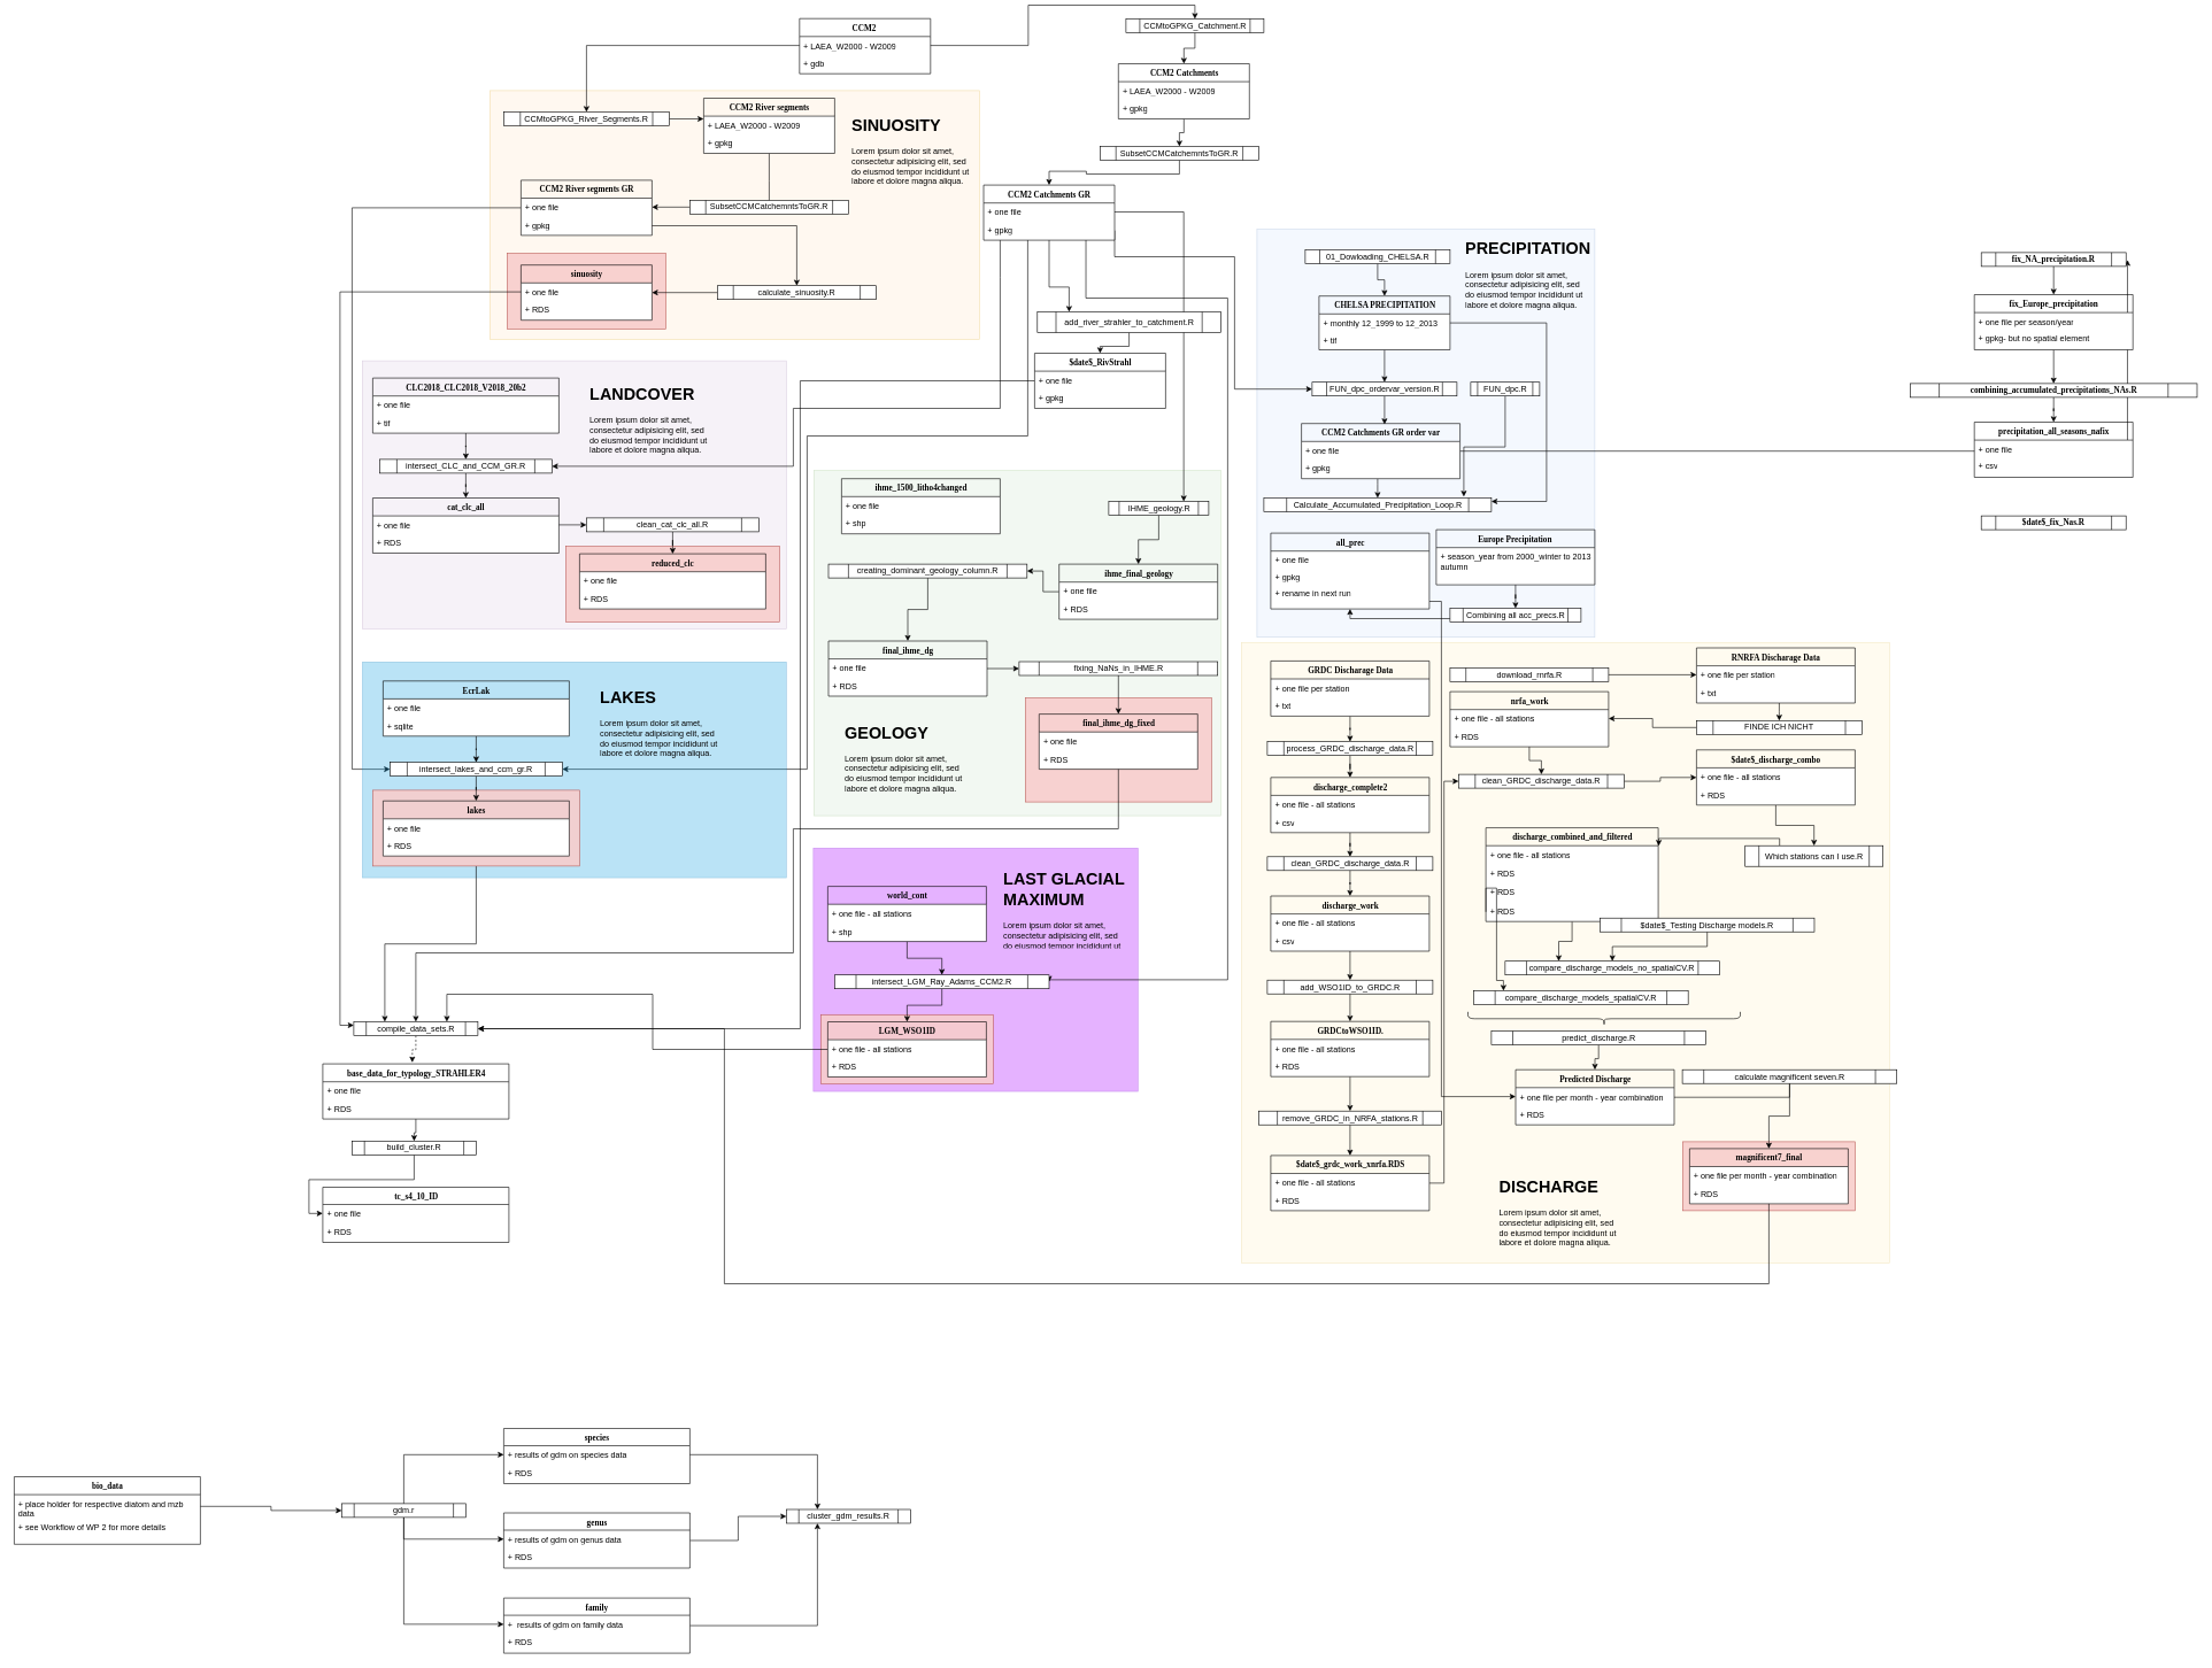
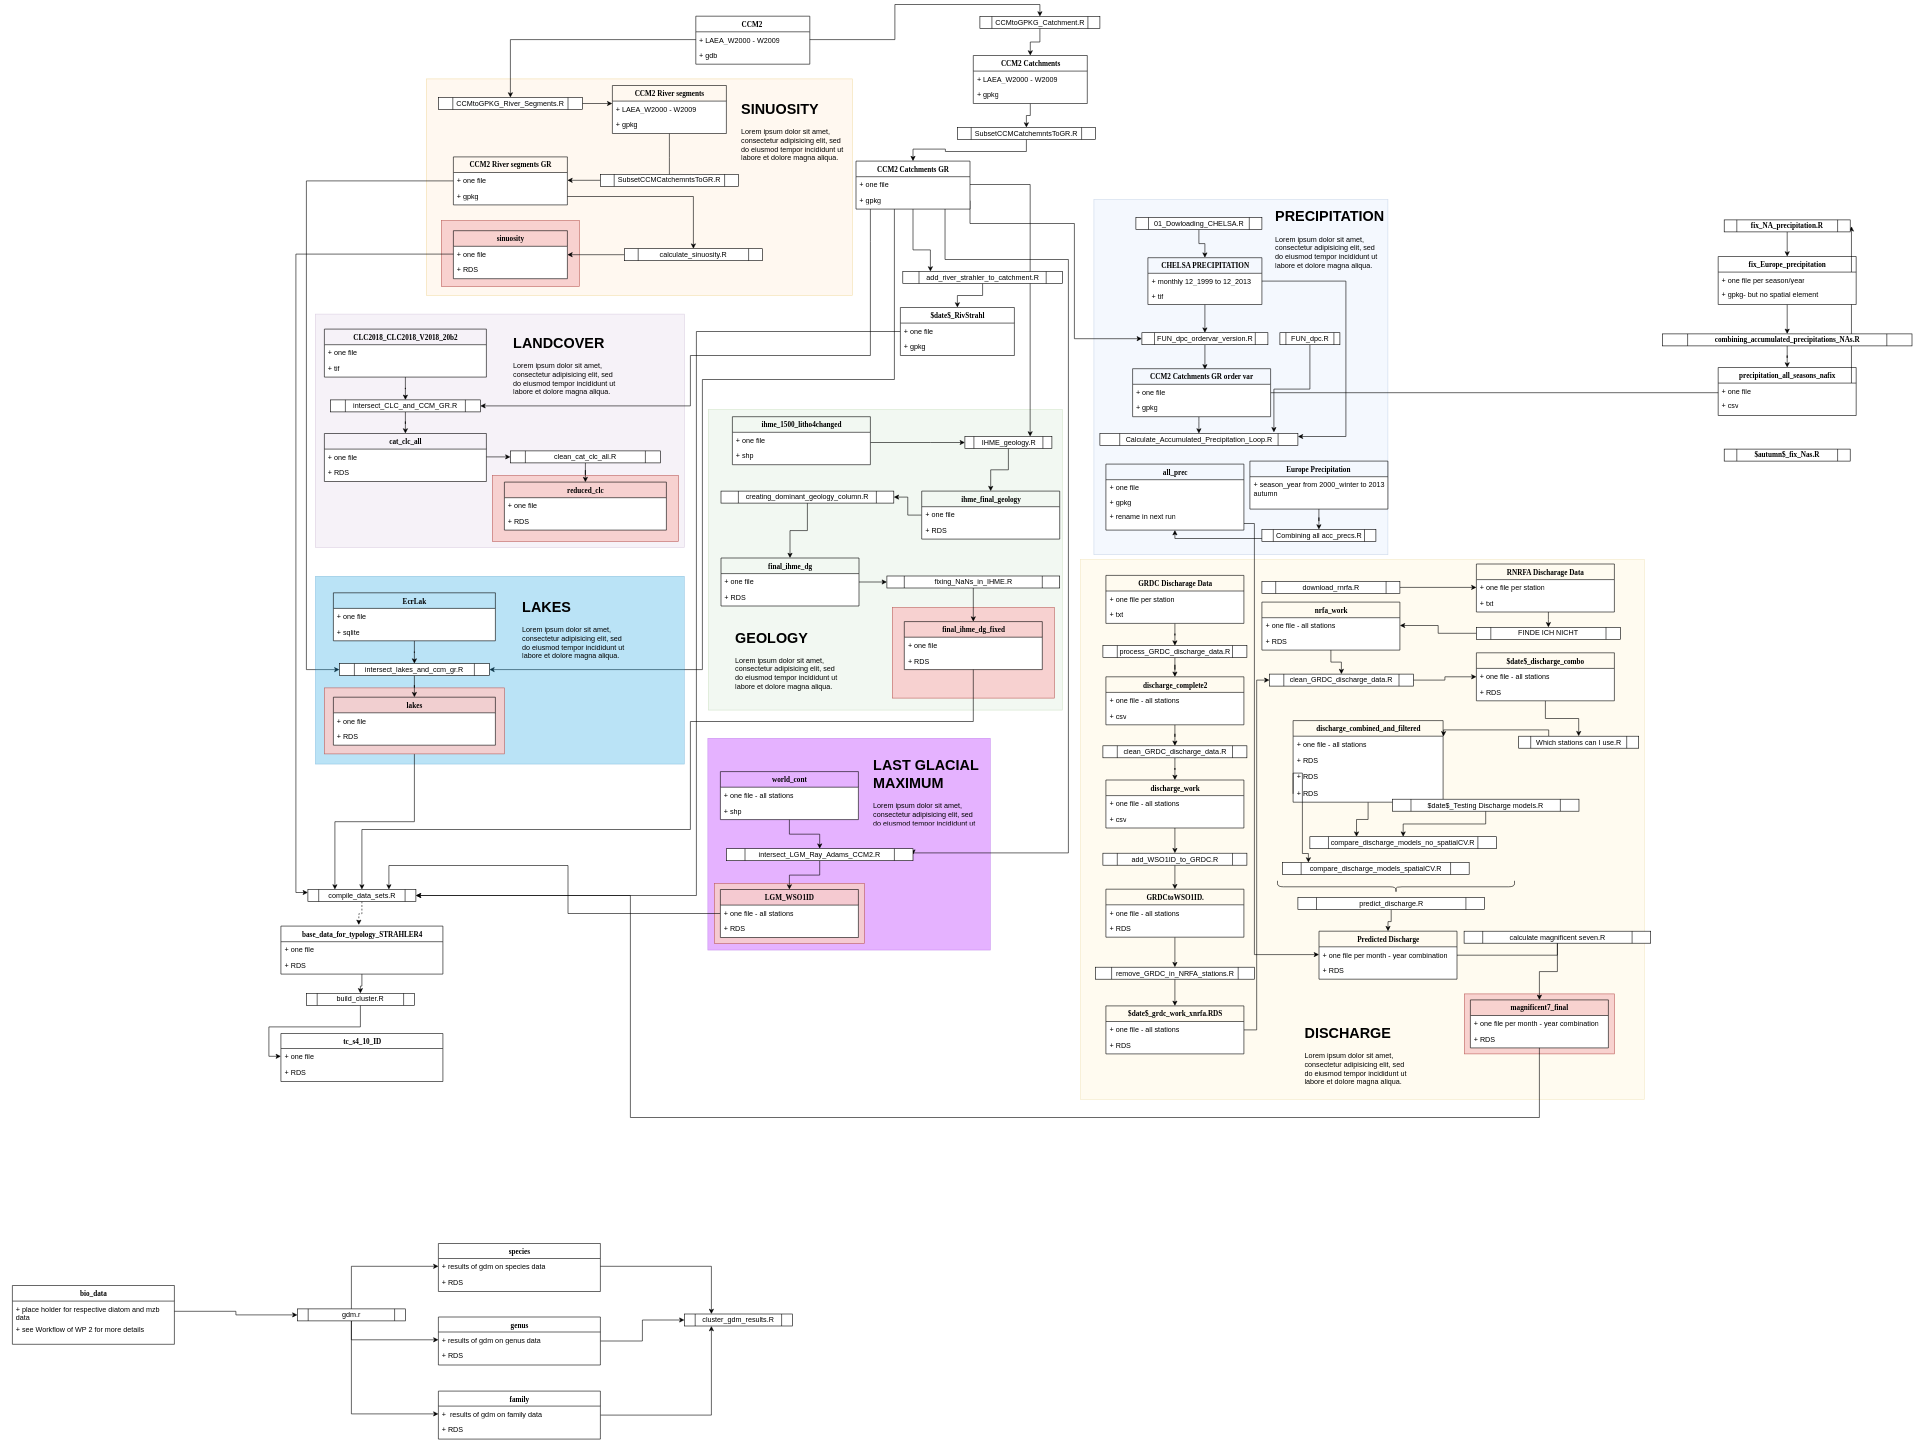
- <mxCell id="234" value="add_river_strahler_to_catchment.R" style="shape=process;whiteSpace=wrap;html=1;backgroundOutline=1;" parent="1" vertex="1"><mxGeometry x="1504" y="446" width="266" height="30" as="geometry" /></mxCell>
+ <mxCell id="234" value="add_river_strahler_to_catchment.R" style="shape=process;whiteSpace=wrap;html=1;backgroundOutline=1;" parent="1" vertex="1"><mxGeometry x="1504" width="266" height="20" as="geometry" y="446" /></mxCell>
+ <mxCell id="147" style="edgeStyle=orthogonalEdgeStyle;rounded=0;orthogonalLoop=1;jettySize=auto;html=1;entryX=0;entryY=0.5;entryDx=0;entryDy=0;" parent="1" source="148" target="152" edge="1"><mxGeometry relative="1" as="geometry"><Array as="points"><mxPoint x="1550" y="731" /><mxPoint x="1550" y="731" /></Array></mxGeometry></mxCell>
- <mxCell id="106" value="&lt;span style=&quot;font-family: &amp;#34;verdana&amp;#34; ; font-weight: 700 ; white-space: nowrap&quot;&gt;$date$_fix_Nas.R&lt;br&gt;&lt;/span&gt;" style="shape=process;whiteSpace=wrap;html=1;backgroundOutline=1;" parent="1" vertex="1"><mxGeometry x="2873" y="742" width="210" height="20" as="geometry" /></mxCell>
+ <mxCell id="106" value="&lt;span style=&quot;font-family: &amp;#34;verdana&amp;#34; ; font-weight: 700 ; white-space: nowrap&quot;&gt;$autumn$_fix_Nas.R&lt;br&gt;&lt;/span&gt;" style="shape=process;whiteSpace=wrap;html=1;backgroundOutline=1;" parent="1" vertex="1"><mxGeometry x="2873" y="742" width="210" height="20" as="geometry" /></mxCell>
- <mxCell id="131" value="Which stations can I use.R" style="shape=process;whiteSpace=wrap;html=1;backgroundOutline=1;" parent="1" vertex="1"><mxGeometry x="2530.5" y="1220.5" width="200" height="30" as="geometry" /></mxCell>
+ <mxCell id="131" value="Which stations can I use.R" style="shape=process;whiteSpace=wrap;html=1;backgroundOutline=1;" parent="1" vertex="1"><mxGeometry x="2530.5" y="1220.5" width="200" height="20" as="geometry" /></mxCell>
